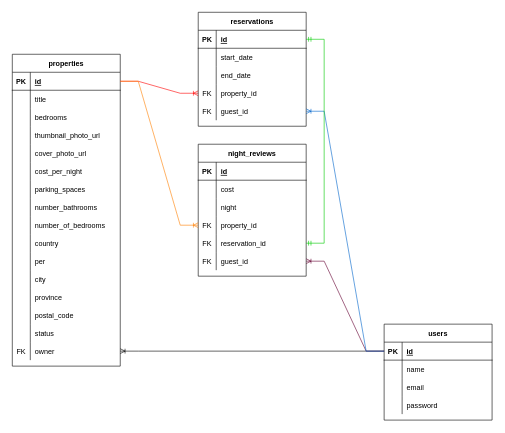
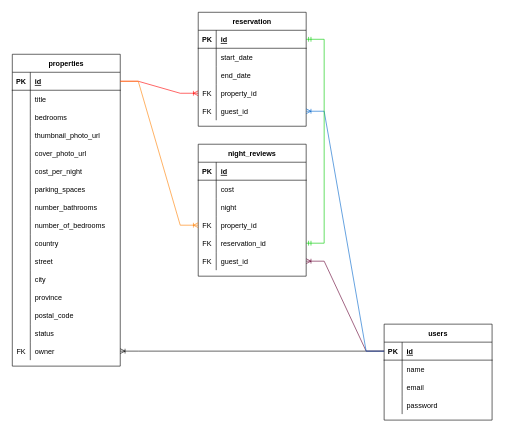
- <mxCell id="85" value="reservations" style="shape=table;startSize=30;container=1;collapsible=1;childLayout=tableLayout;fixedRows=1;rowLines=0;fontStyle=1;align=center;resizeLast=1;" vertex="1" parent="1"><mxGeometry x="330" y="20" width="180" height="190" as="geometry" /></mxCell>
+ <mxCell id="85" value="reservation" style="shape=table;startSize=30;container=1;collapsible=1;childLayout=tableLayout;fixedRows=1;rowLines=0;fontStyle=1;align=center;resizeLast=1;" vertex="1" parent="1"><mxGeometry x="330" y="20" width="180" height="190" as="geometry" /></mxCell>
- <mxCell id="48" value="per" style="shape=partialRectangle;connectable=0;fillColor=none;top=0;left=0;bottom=0;right=0;align=left;spacingLeft=6;overflow=hidden;" vertex="1" parent="46"><mxGeometry x="30" width="150" height="30" as="geometry"><mxRectangle width="150" height="30" as="alternateBounds" /></mxGeometry></mxCell>
+ <mxCell id="48" value="street" style="shape=partialRectangle;connectable=0;fillColor=none;top=0;left=0;bottom=0;right=0;align=left;spacingLeft=6;overflow=hidden;" vertex="1" parent="46"><mxGeometry x="30" width="150" height="30" as="geometry"><mxRectangle width="150" height="30" as="alternateBounds" /></mxGeometry></mxCell>
